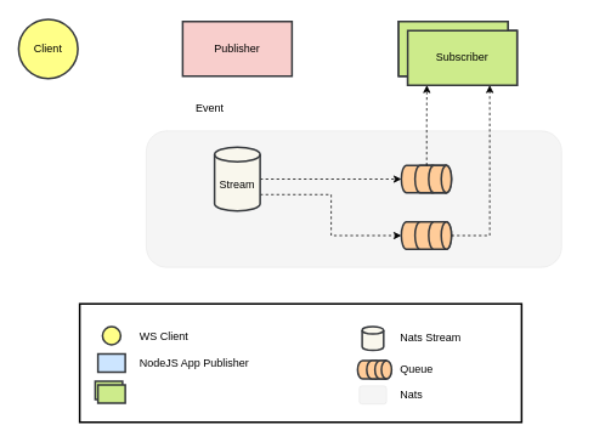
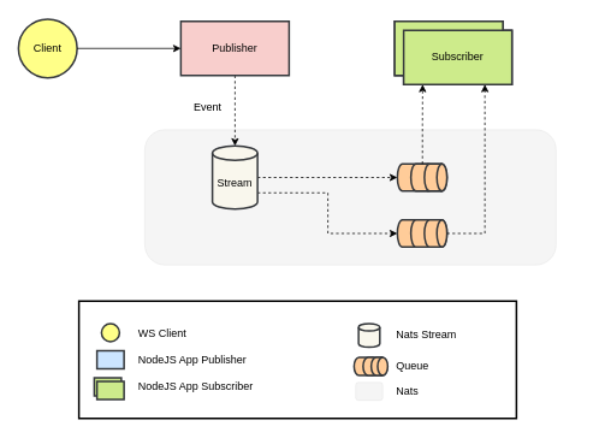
+ <mxCell id="17" value="" style="endArrow=classic;html=1;rounded=0;exitX=1;exitY=0.5;exitDx=0;exitDy=0;entryX=0;entryY=0.5;entryDx=0;entryDy=0;" parent="1" source="16" target="5" edge="1"><mxGeometry width="50" height="50" relative="1" as="geometry"><mxPoint x="320" y="173" as="sourcePoint" /><mxPoint x="370" y="123" as="targetPoint" /></mxGeometry></mxCell>
+ <mxCell id="4" style="edgeStyle=orthogonalEdgeStyle;rounded=0;orthogonalLoop=1;jettySize=auto;html=1;entryX=0.5;entryY=0;entryDx=0;entryDy=0;entryPerimeter=0;dashed=1;" parent="1" source="5" target="8" edge="1"><mxGeometry relative="1" as="geometry" /></mxCell>
+ <mxCell id="40" value="NodeJS App Subscriber" style="text;html=1;strokeColor=none;fillColor=none;align=left;verticalAlign=middle;whiteSpace=wrap;rounded=0;" vertex="1" parent="1"><mxGeometry x="151" y="413" width="205" height="30" as="geometry" /></mxCell>
